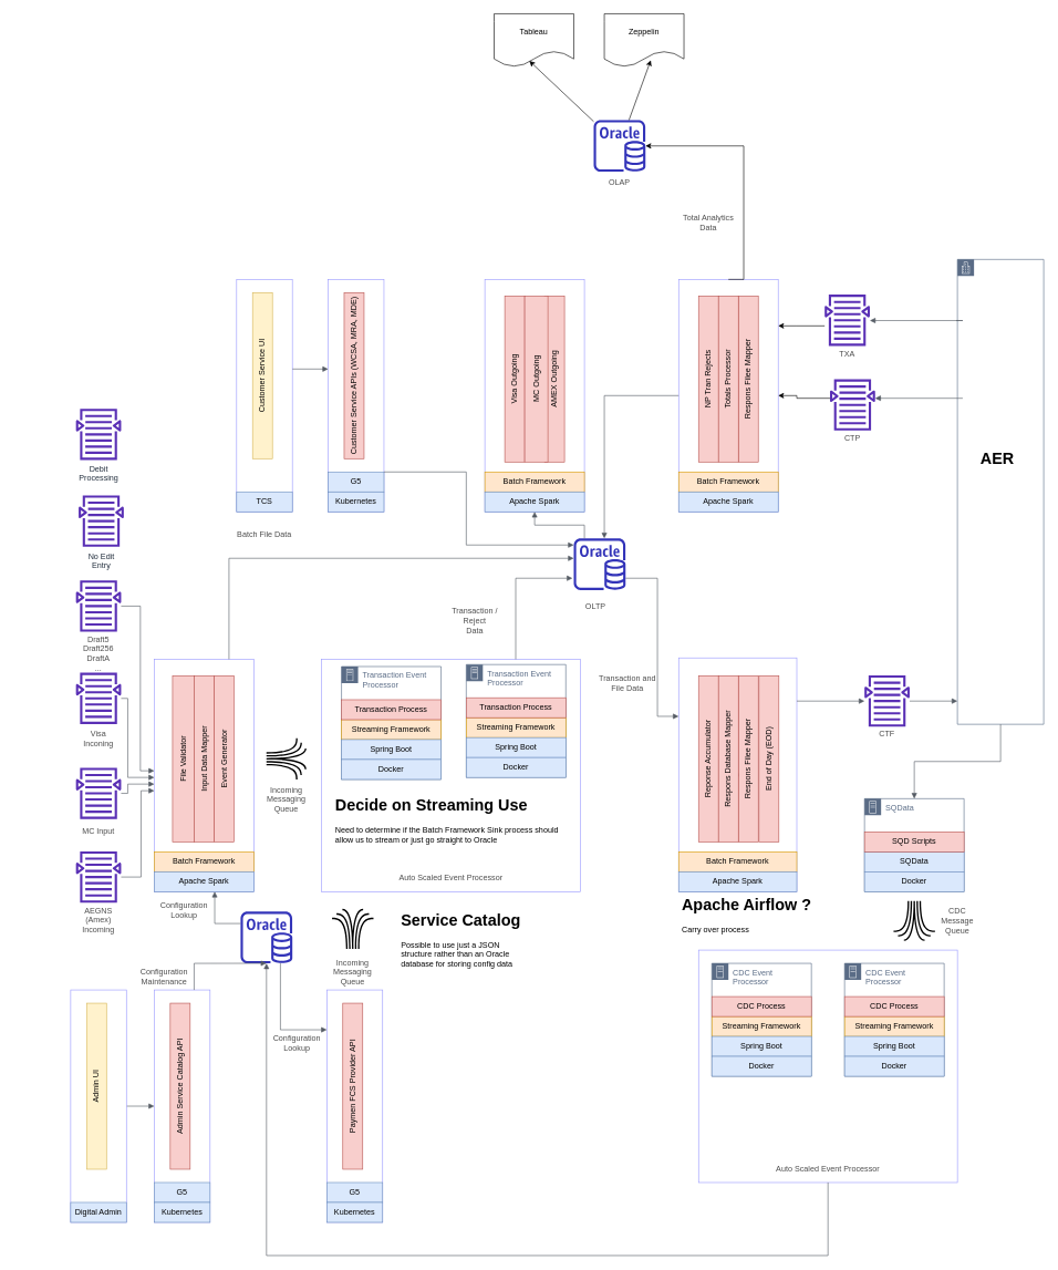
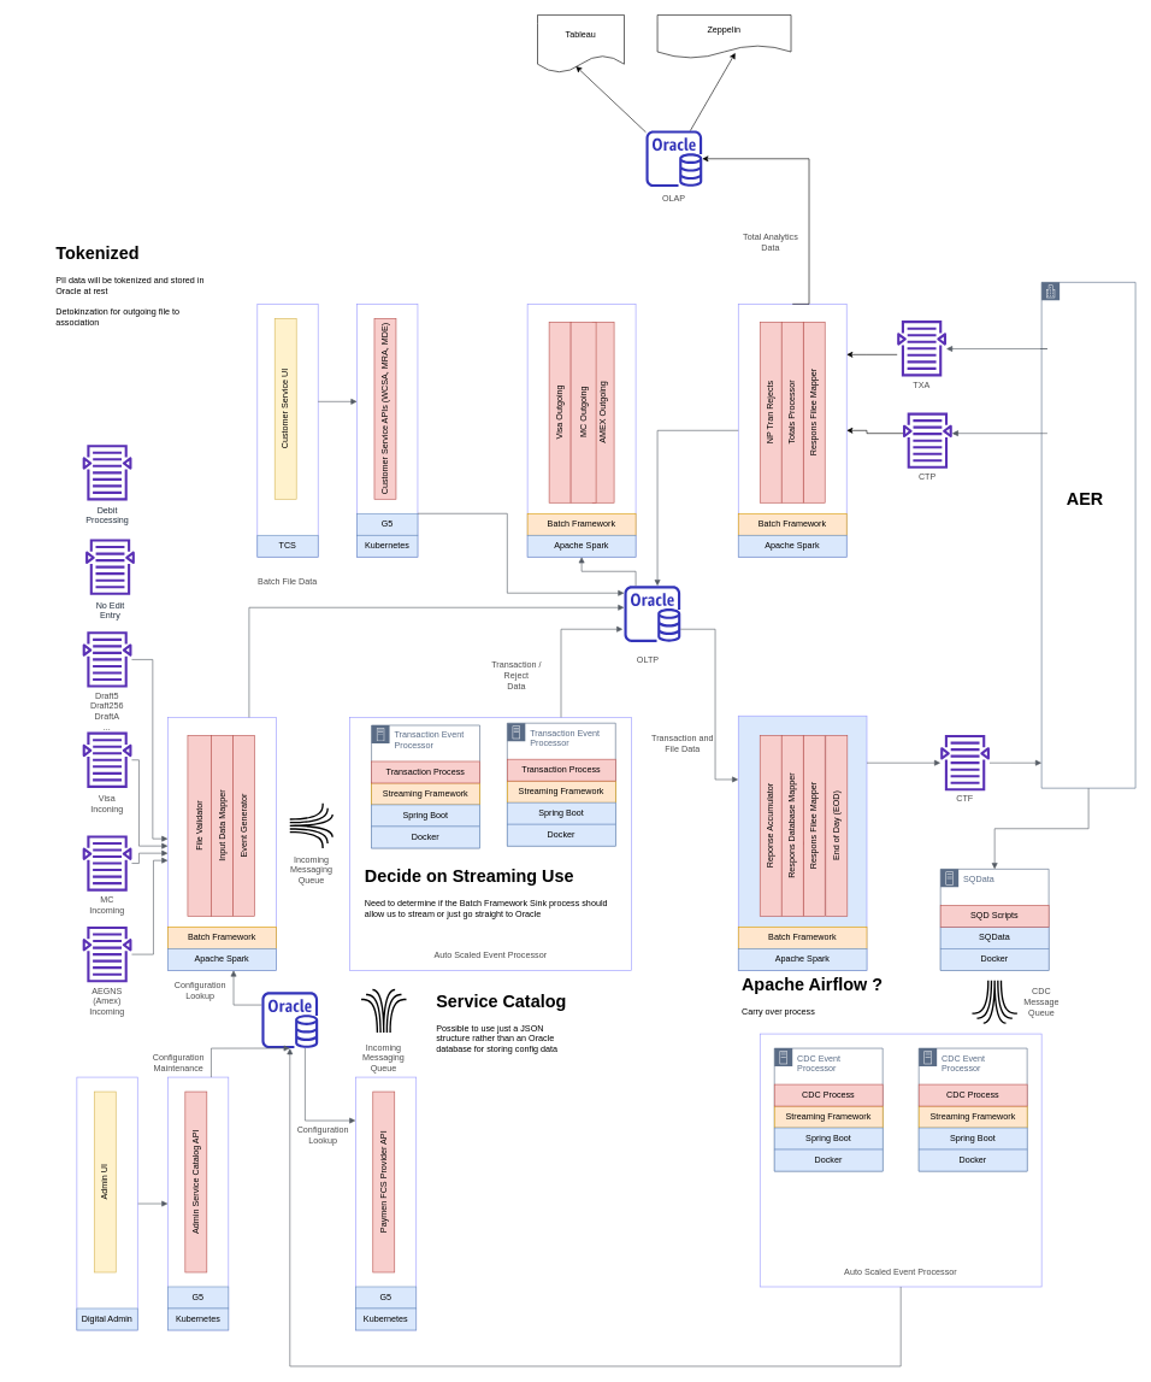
- <mxCell id="151" value="Zeppelin" style="shape=document;whiteSpace=wrap;html=1;boundedLbl=1;" parent="1" vertex="1"><mxGeometry x="910" y="20" width="120" height="80" as="geometry" /></mxCell>
+ <mxCell id="151" value="Zeppelin" style="shape=document;whiteSpace=wrap;html=1;boundedLbl=1;" parent="1" vertex="1"><mxGeometry x="910" y="20" width="185" height="60" as="geometry" /></mxCell>
+ <mxCell id="155" value="&lt;h1&gt;Tokenized&lt;/h1&gt;&lt;div&gt;PII data will be tokenized and stored in Oracle at rest&lt;/div&gt;&lt;div&gt;&lt;br&gt;&lt;/div&gt;&lt;div&gt;Detokinzation for outgoing file to association&lt;/div&gt;" style="text;html=1;strokeColor=none;fillColor=none;spacing=5;spacingTop=-20;whiteSpace=wrap;overflow=hidden;rounded=0;" parent="1" vertex="1"><mxGeometry x="72" y="330" width="220" height="190" as="geometry" /></mxCell>
- <mxCell id="17" value="A" style="rounded=0;whiteSpace=wrap;html=1;strokeColor=#9999FF;" parent="1" vertex="1"><mxGeometry x="1022" y="990" width="178" height="352" as="geometry" /></mxCell>
+ <mxCell id="17" value="A" style="rounded=0;whiteSpace=wrap;html=1;strokeColor=#9999FF;fillColor=#dae8fc;" parent="1" vertex="1"><mxGeometry x="1022" y="990" width="178" height="352" as="geometry" /></mxCell>
- <mxCell id="72" value="MC Input" style="text;html=1;strokeColor=none;fillColor=none;align=center;verticalAlign=middle;whiteSpace=wrap;rounded=0;shadow=0;labelBackgroundColor=none;fontColor=#4D4D4D;" parent="1" vertex="1"><mxGeometry x="118" y="1233" width="60" height="38" as="geometry" /></mxCell>
+ <mxCell id="72" value="MC Incoming" style="text;html=1;strokeColor=none;fillColor=none;align=center;verticalAlign=middle;whiteSpace=wrap;rounded=0;shadow=0;labelBackgroundColor=none;fontColor=#4D4D4D;" parent="1" vertex="1"><mxGeometry x="118" y="1233" width="60" height="38" as="geometry" /></mxCell>
